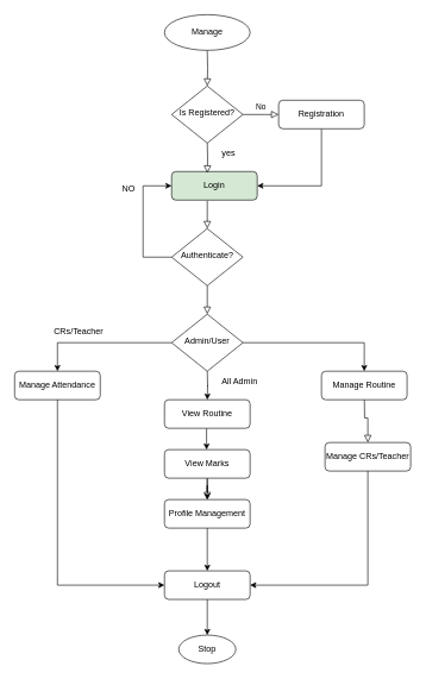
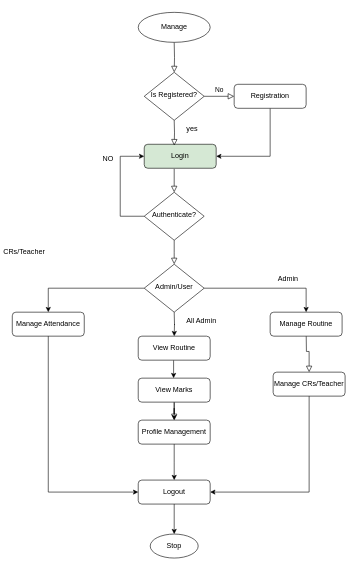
- <mxCell id="30" value="CRs/Teacher" style="text;html=1;strokeColor=none;fillColor=none;align=center;verticalAlign=middle;whiteSpace=wrap;rounded=0;" parent="1" vertex="1"><mxGeometry x="80" y="450" width="60" height="30" as="geometry" /></mxCell>
+ <mxCell id="30" value="CRs/Teacher" style="text;html=1;strokeColor=none;fillColor=none;align=center;verticalAlign=middle;whiteSpace=wrap;rounded=0;" parent="1" vertex="1"><mxGeometry x="10" y="405" width="60" height="30" as="geometry" /></mxCell>
+ <mxCell id="29" value="Admin" style="text;html=1;strokeColor=none;fillColor=none;align=center;verticalAlign=middle;whiteSpace=wrap;rounded=0;" parent="1" vertex="1"><mxGeometry x="450" y="450" width="60" height="30" as="geometry" /></mxCell>
